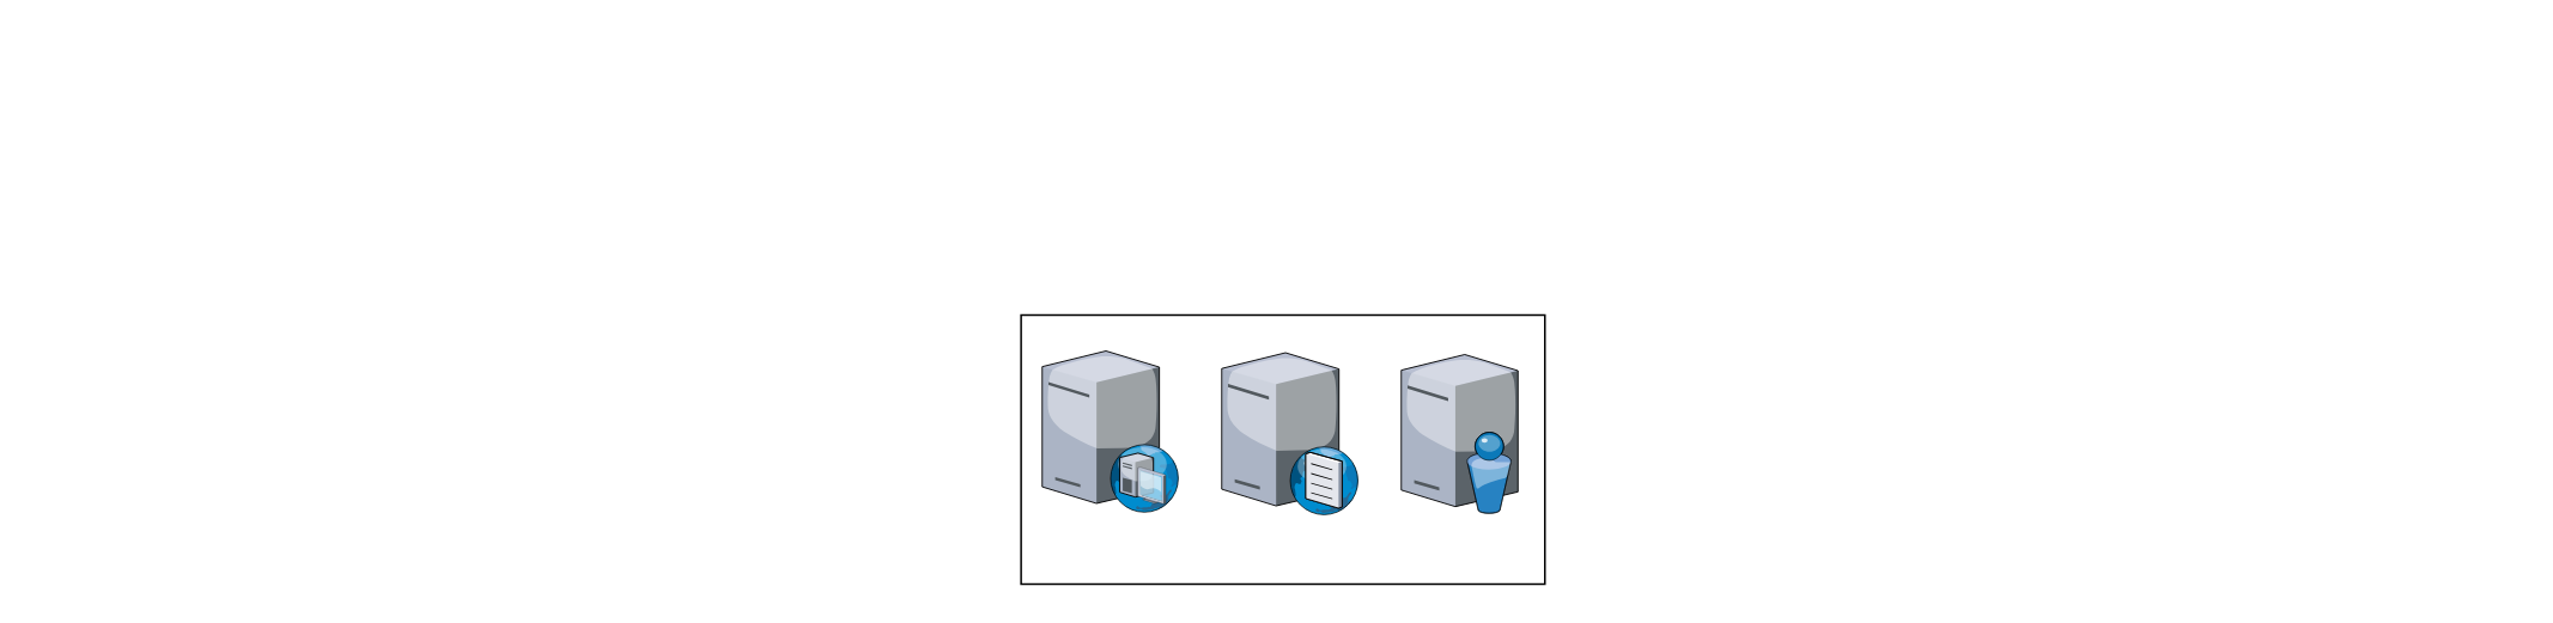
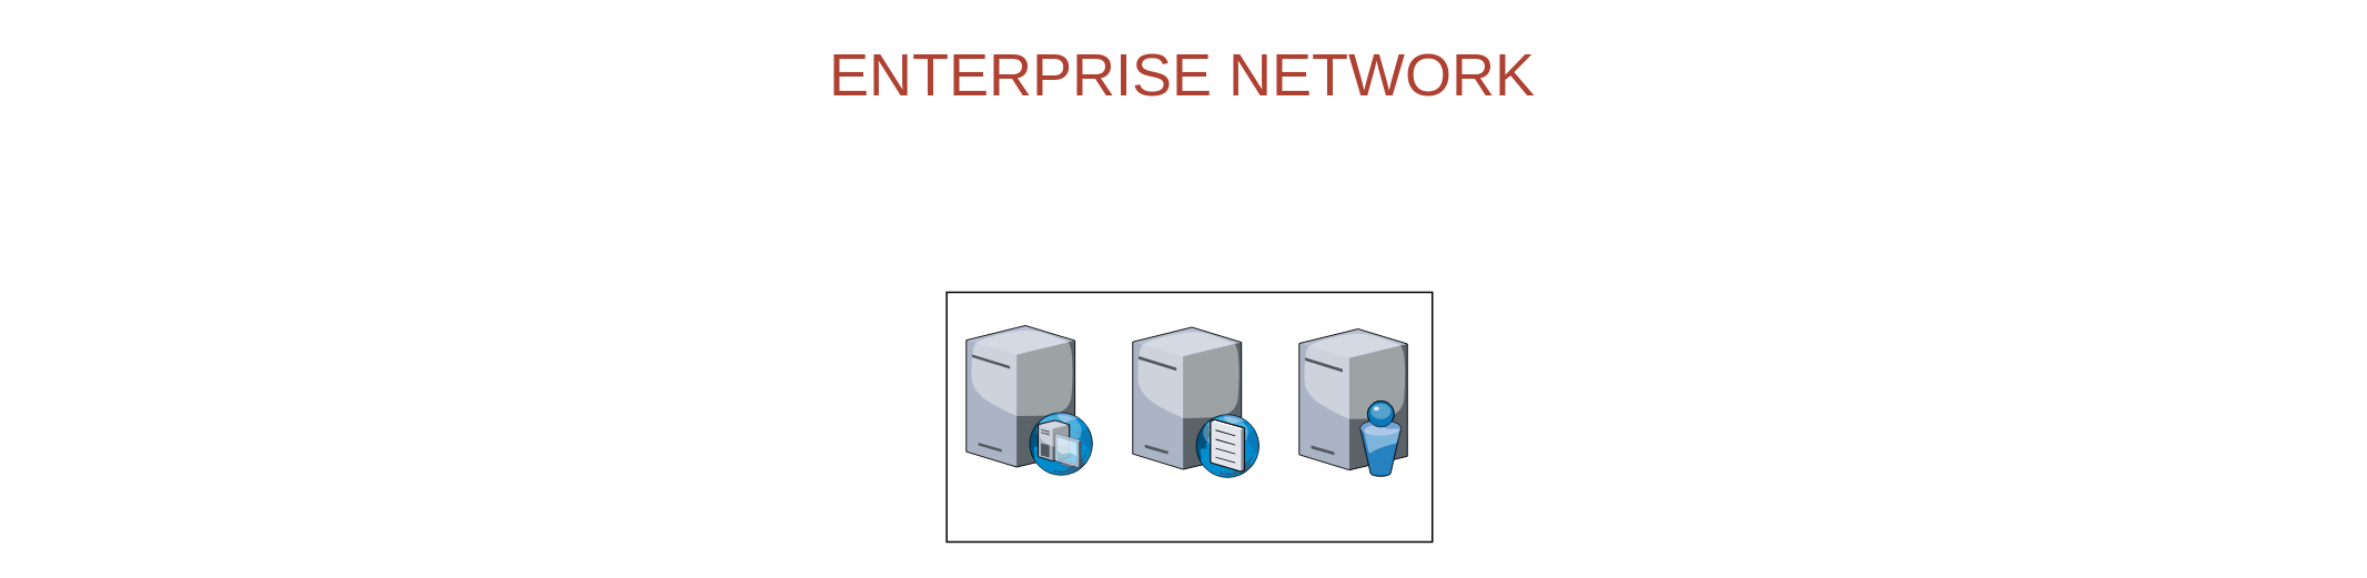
+ <mxCell id="3" value="ENTERPRISE NETWORK" style="text;html=1;strokeColor=none;fillColor=none;align=center;verticalAlign=middle;whiteSpace=wrap;overflow=hidden;shadow=0;fontSize=36;fontColor=#AE4132;fontStyle=0" parent="1" vertex="1"><mxGeometry x="20" y="20" width="1380" height="45" as="geometry" /></mxCell>
